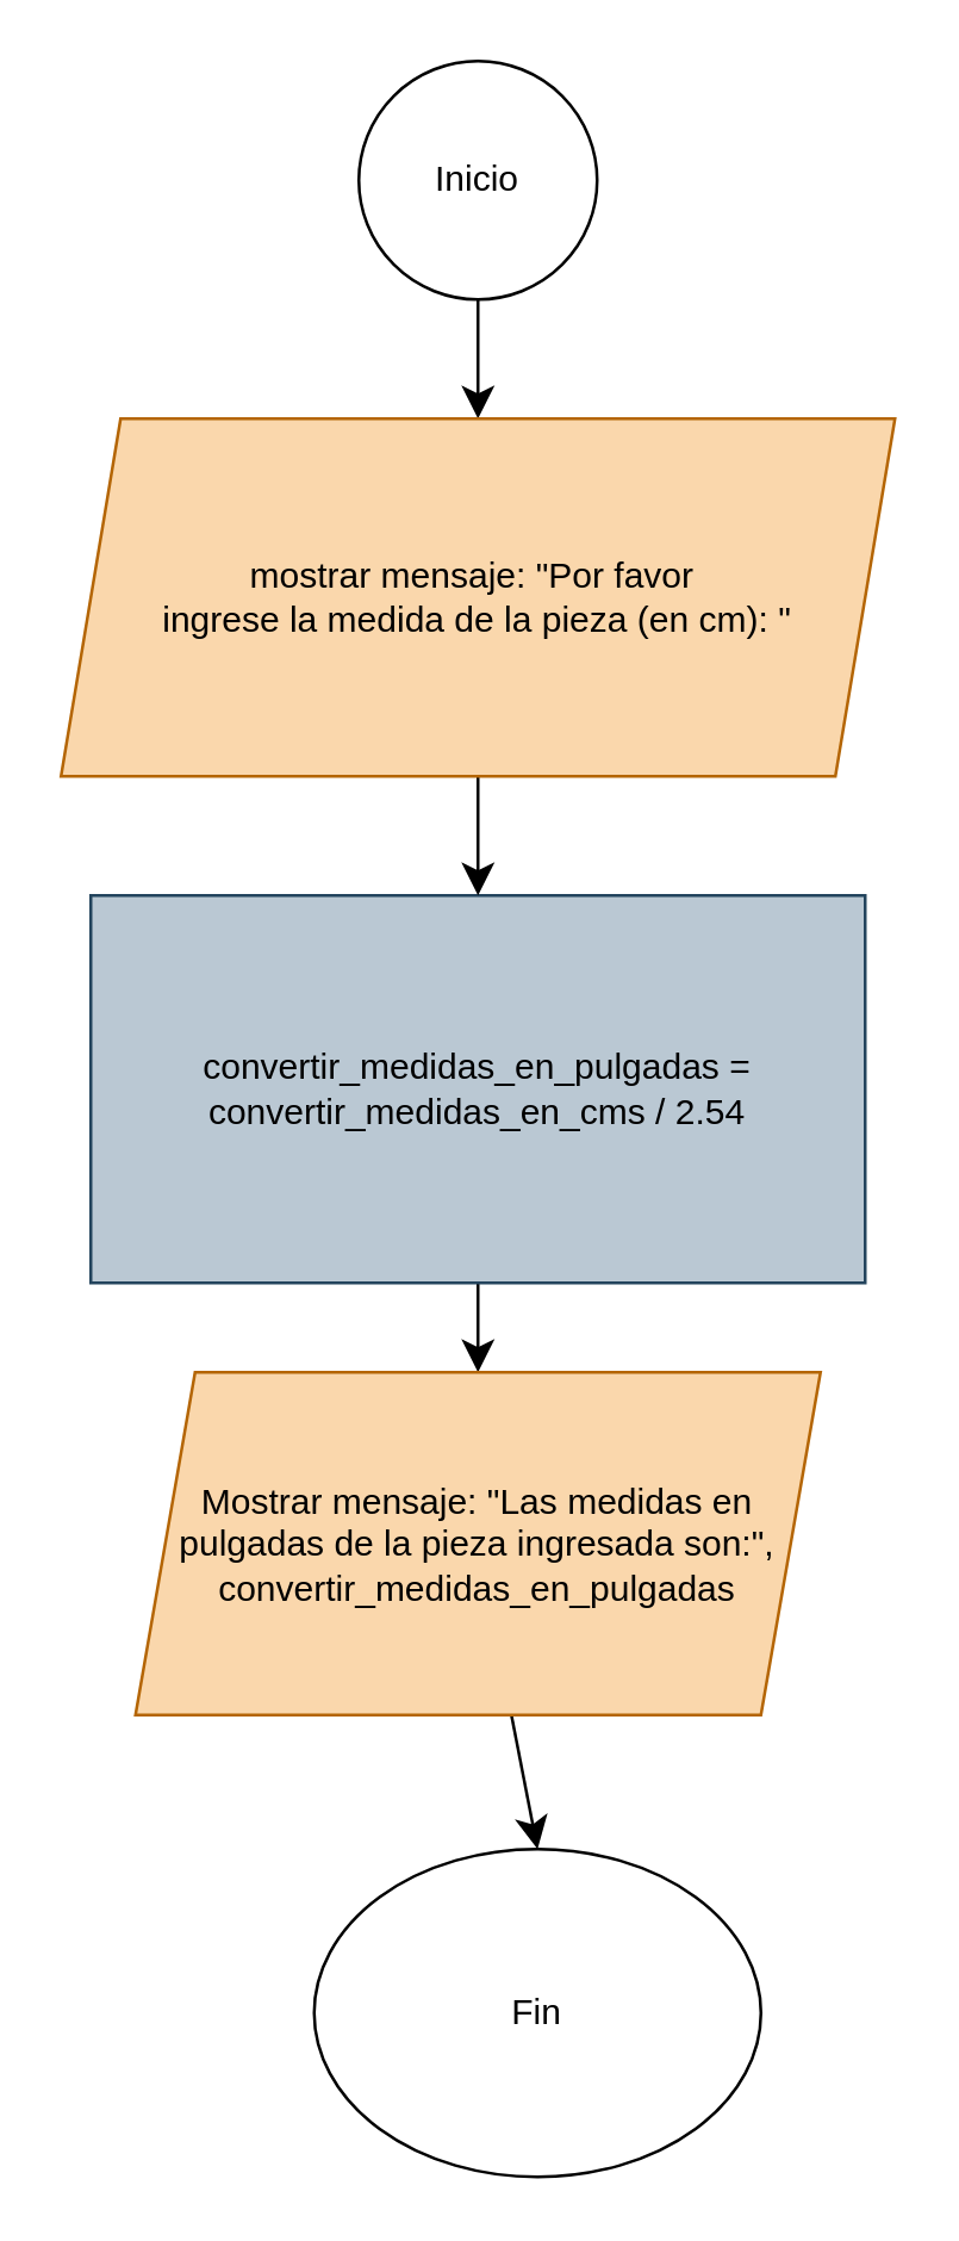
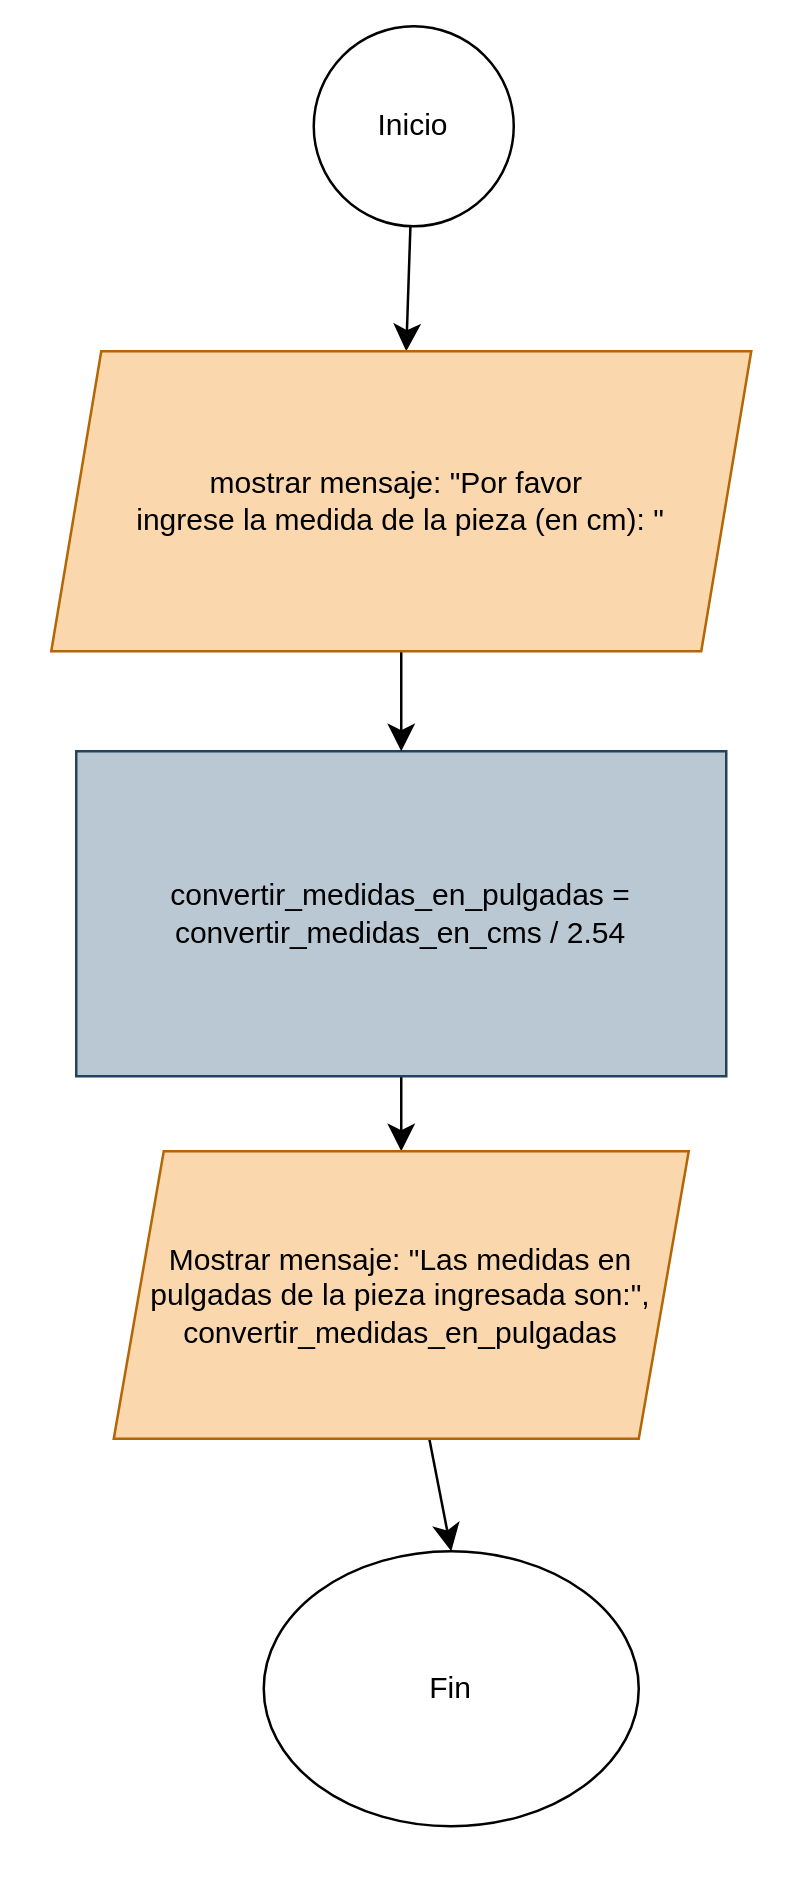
- <mxCell id="3" value="Inicio" style="ellipse;whiteSpace=wrap;html=1;aspect=fixed;" vertex="1" parent="1"><mxGeometry x="120" y="20" width="80" height="80" as="geometry" /></mxCell>
+ <mxCell id="3" value="Inicio" style="ellipse;whiteSpace=wrap;html=1;aspect=fixed;" vertex="1" parent="1"><mxGeometry x="125" y="10" width="80" height="80" as="geometry" /></mxCell>
